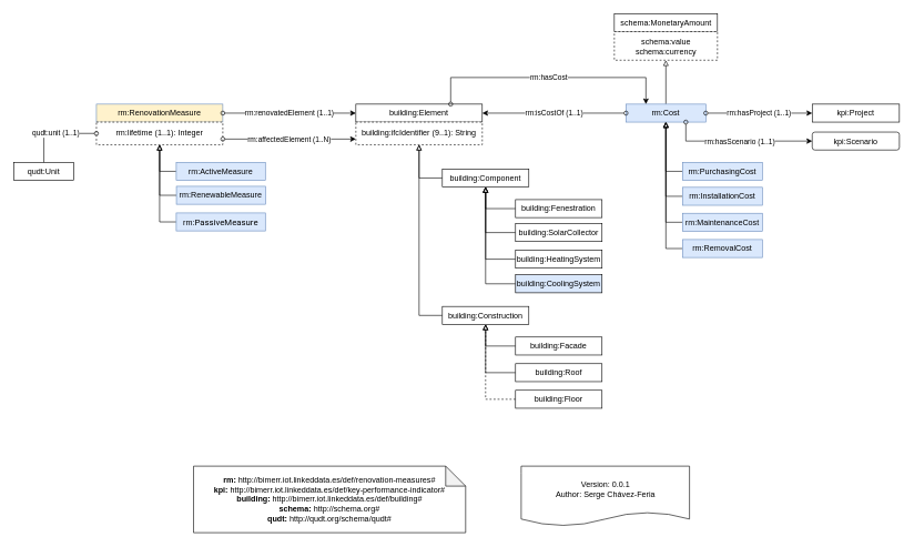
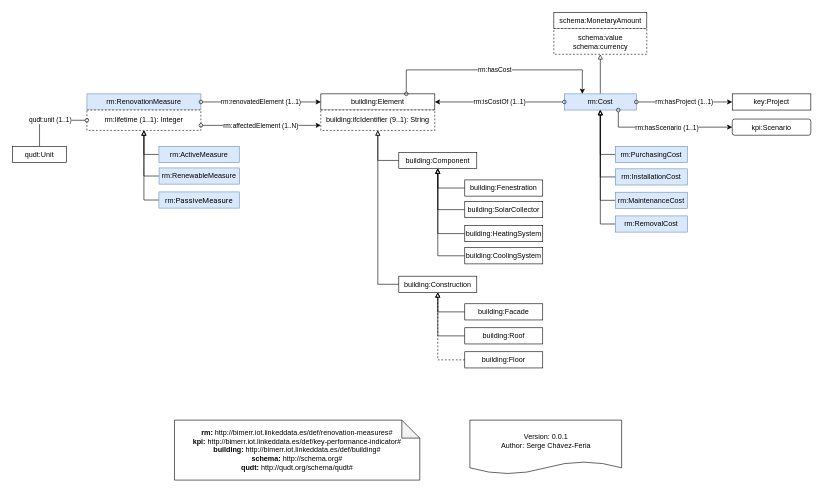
- <mxCell id="2" value="rm:RenovationMeasure" style="rounded=0;whiteSpace=wrap;html=1;fillColor=#fff2cc;strokeColor=#6c8ebf;" parent="1" vertex="1"><mxGeometry x="144" y="156" width="190" height="27" as="geometry" /></mxCell>
+ <mxCell id="2" value="rm:RenovationMeasure" style="rounded=0;whiteSpace=wrap;html=1;fillColor=#dae8fc;strokeColor=#6c8ebf;" parent="1" vertex="1"><mxGeometry x="144" y="156" width="190" height="27" as="geometry" /></mxCell>
- <mxCell id="36" value="kpi:Project" style="rounded=0;whiteSpace=wrap;html=1;" parent="1" vertex="1"><mxGeometry x="1220" y="156" width="131" height="27" as="geometry" /></mxCell>
+ <mxCell id="36" value="key:Project" style="rounded=0;whiteSpace=wrap;html=1;" parent="1" vertex="1"><mxGeometry x="1220" y="156" width="131" height="27" as="geometry" /></mxCell>
- <mxCell id="32" value="building:CoolingSystem" style="rounded=0;whiteSpace=wrap;html=1;fillColor=#dae8fc;" parent="1" vertex="1"><mxGeometry x="774" y="412.5" width="130" height="27" as="geometry" /></mxCell>
+ <mxCell id="32" value="building:CoolingSystem" style="rounded=0;whiteSpace=wrap;html=1;" parent="1" vertex="1"><mxGeometry x="774" y="412.5" width="130" height="27" as="geometry" /></mxCell>
